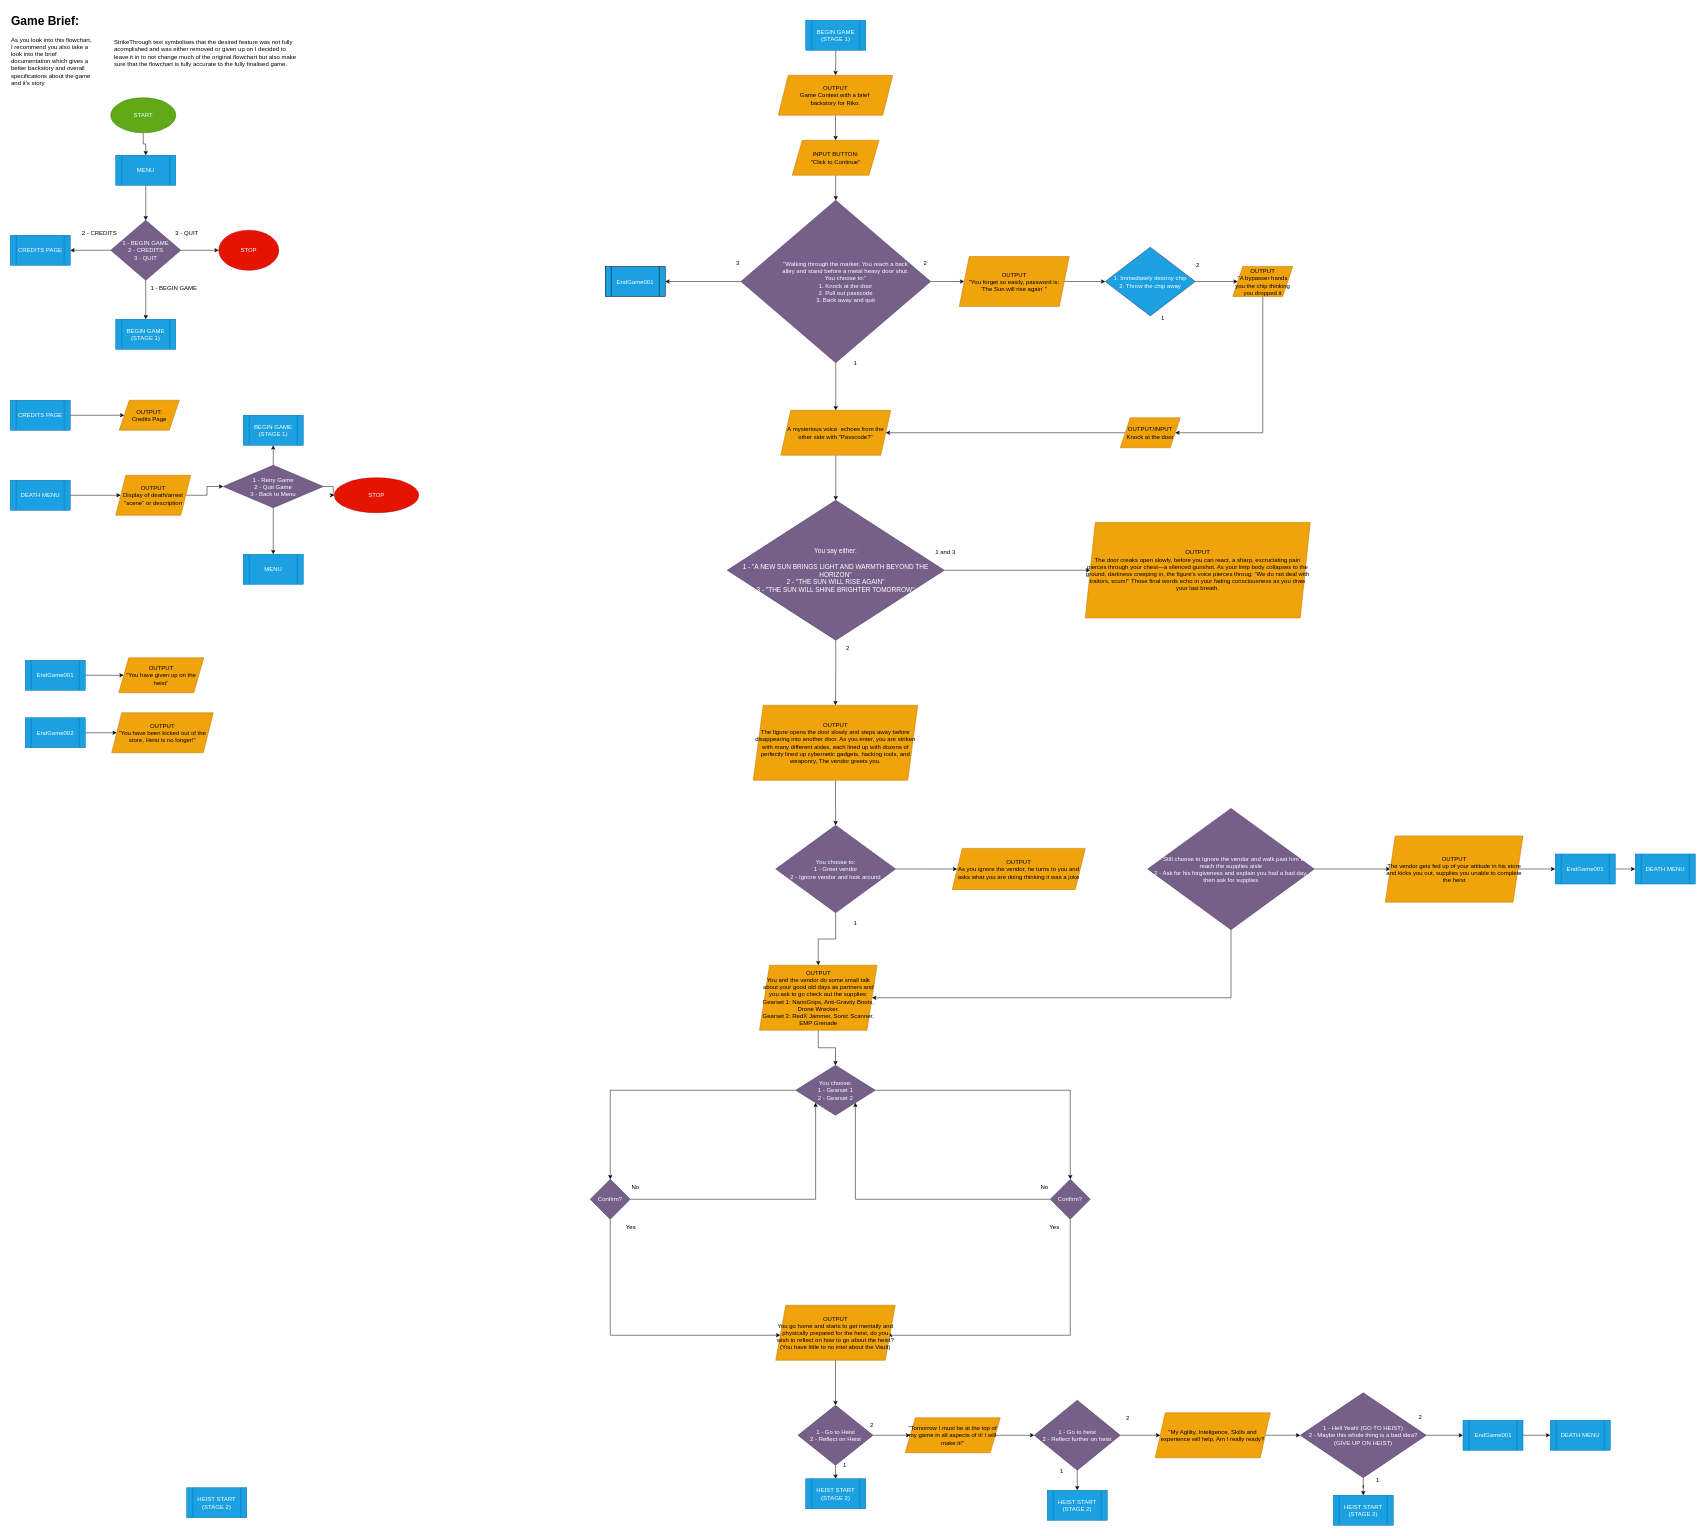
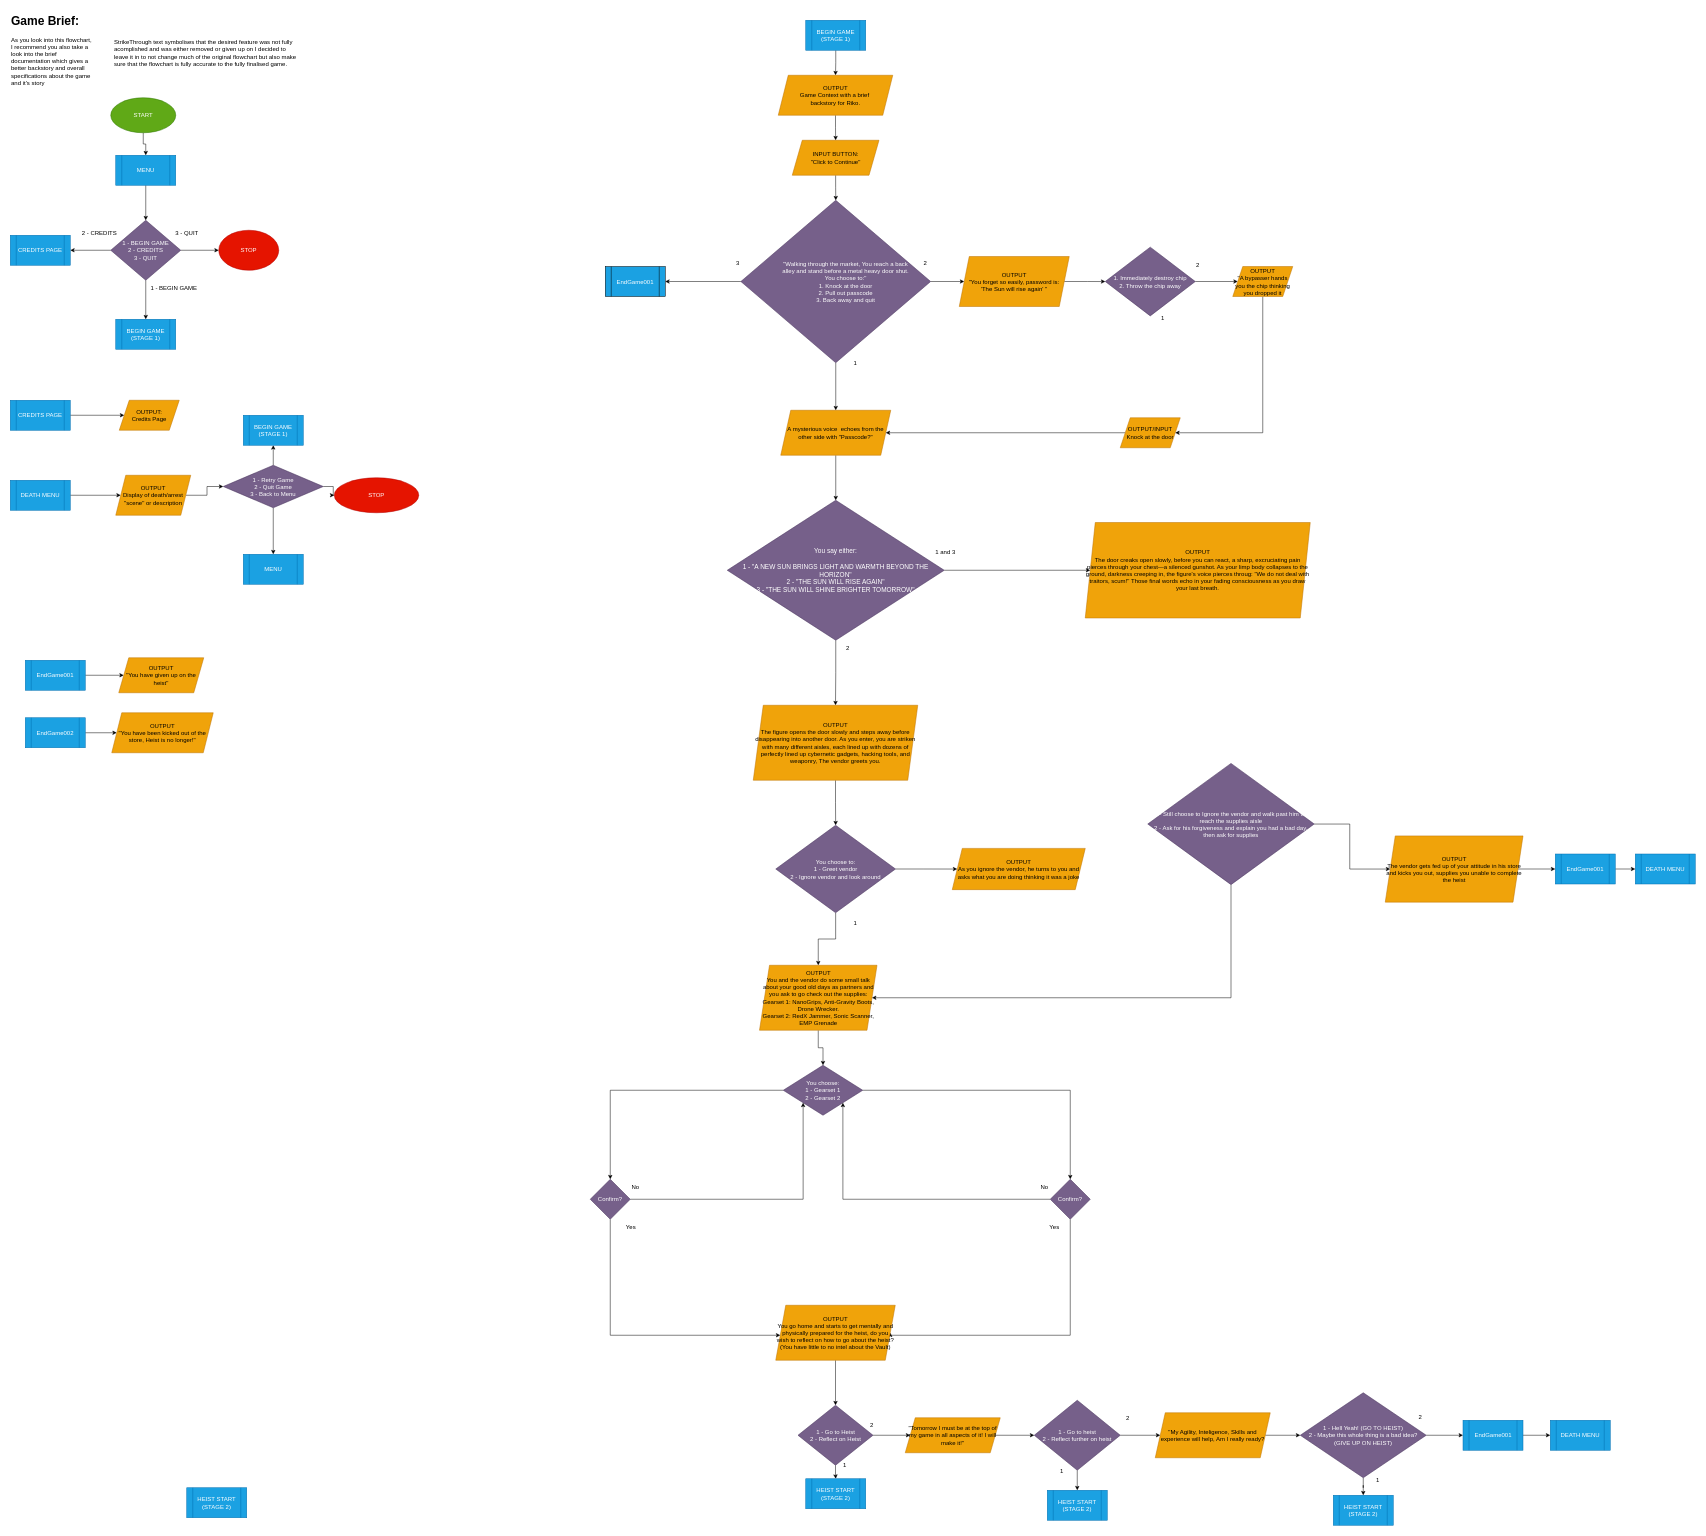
- <mxCell id="36" value="1. Immediately destroy chip&lt;div&gt;2.&amp;nbsp;&lt;span style=&quot;background-color: initial;&quot;&gt;Throw the chip away&lt;/span&gt;&lt;/div&gt;" style="rhombus;whiteSpace=wrap;html=1;fillColor=#1ba1e2;fontColor=#ffffff;strokeColor=#432D57;" vertex="1" parent="1"><mxGeometry x="2210" y="493.75" width="180" height="137.5" as="geometry" /></mxCell>
+ <mxCell id="36" value="1. Immediately destroy chip&lt;div&gt;2.&amp;nbsp;&lt;span style=&quot;background-color: initial;&quot;&gt;Throw the chip away&lt;/span&gt;&lt;/div&gt;" style="rhombus;whiteSpace=wrap;html=1;fillColor=#76608a;fontColor=#ffffff;strokeColor=#432D57;" vertex="1" parent="1"><mxGeometry x="2210" y="493.75" width="180" height="137.5" as="geometry" /></mxCell>
- <mxCell id="65" value="1- Still choose to Ignore the vendor and walk past him to reach the supplies aisle&lt;div&gt;2 - Ask for his forgiveness and explain you had a bad day, then ask for supplies&lt;/div&gt;" style="rhombus;whiteSpace=wrap;html=1;fillColor=#76608a;fontColor=#ffffff;strokeColor=#432D57;" vertex="1" parent="1"><mxGeometry x="2295" y="1616.25" width="333" height="242.5" as="geometry" /></mxCell>
+ <mxCell id="65" value="1- Still choose to Ignore the vendor and walk past him to reach the supplies aisle&lt;div&gt;2 - Ask for his forgiveness and explain you had a bad day, then ask for supplies&lt;/div&gt;" style="rhombus;whiteSpace=wrap;html=1;fillColor=#76608a;fontColor=#ffffff;strokeColor=#432D57;" vertex="1" parent="1"><mxGeometry x="2295" y="1526.25" width="333" height="242.5" as="geometry" /></mxCell>
- <mxCell id="61" value="You choose:&lt;br&gt;1 - Gearset 1&lt;div&gt;2 - Gearset 2&lt;/div&gt;" style="rhombus;whiteSpace=wrap;html=1;fillColor=#76608a;fontColor=#ffffff;strokeColor=#432D57;" vertex="1" parent="1"><mxGeometry x="1591" y="2130" width="159" height="100" as="geometry" /></mxCell>
+ <mxCell id="61" value="You choose:&lt;br&gt;1 - Gearset 1&lt;div&gt;2 - Gearset 2&lt;/div&gt;" style="rhombus;whiteSpace=wrap;html=1;fillColor=#76608a;fontColor=#ffffff;strokeColor=#432D57;" vertex="1" parent="1"><mxGeometry x="1566" y="2130" width="159" height="100" as="geometry" /></mxCell>
